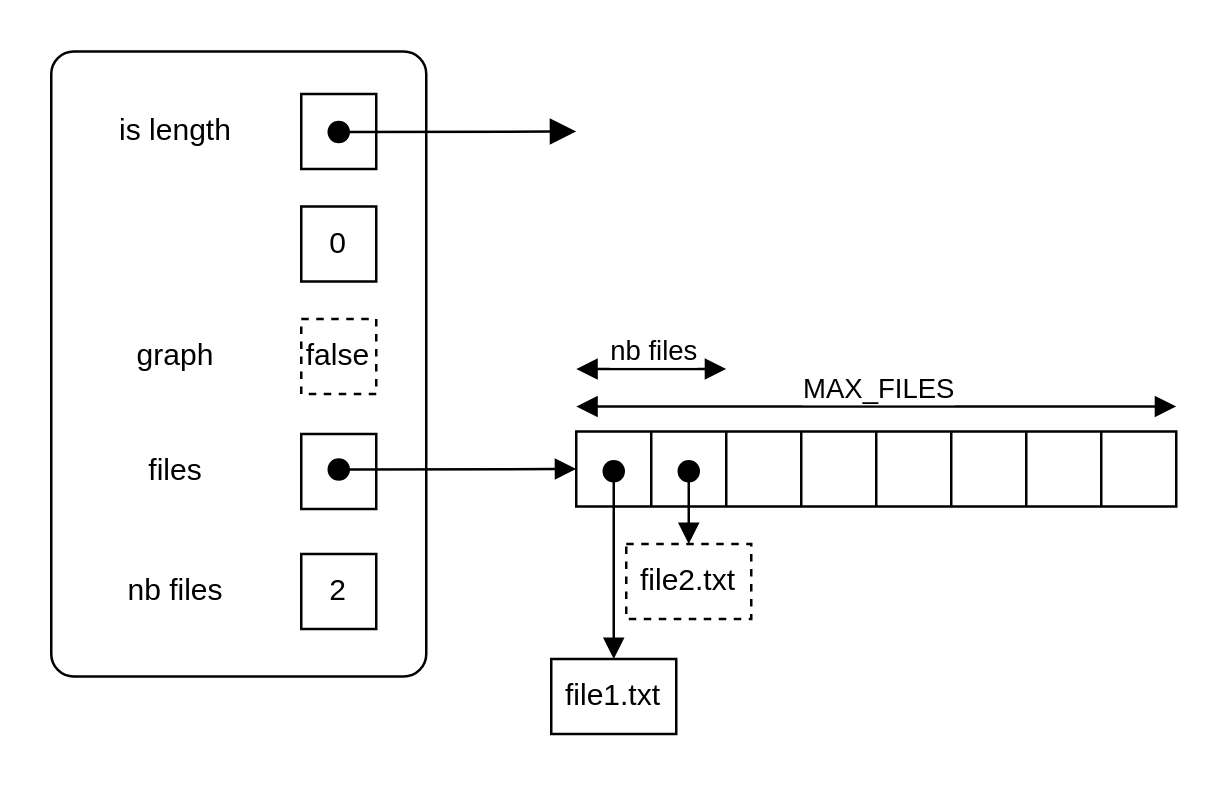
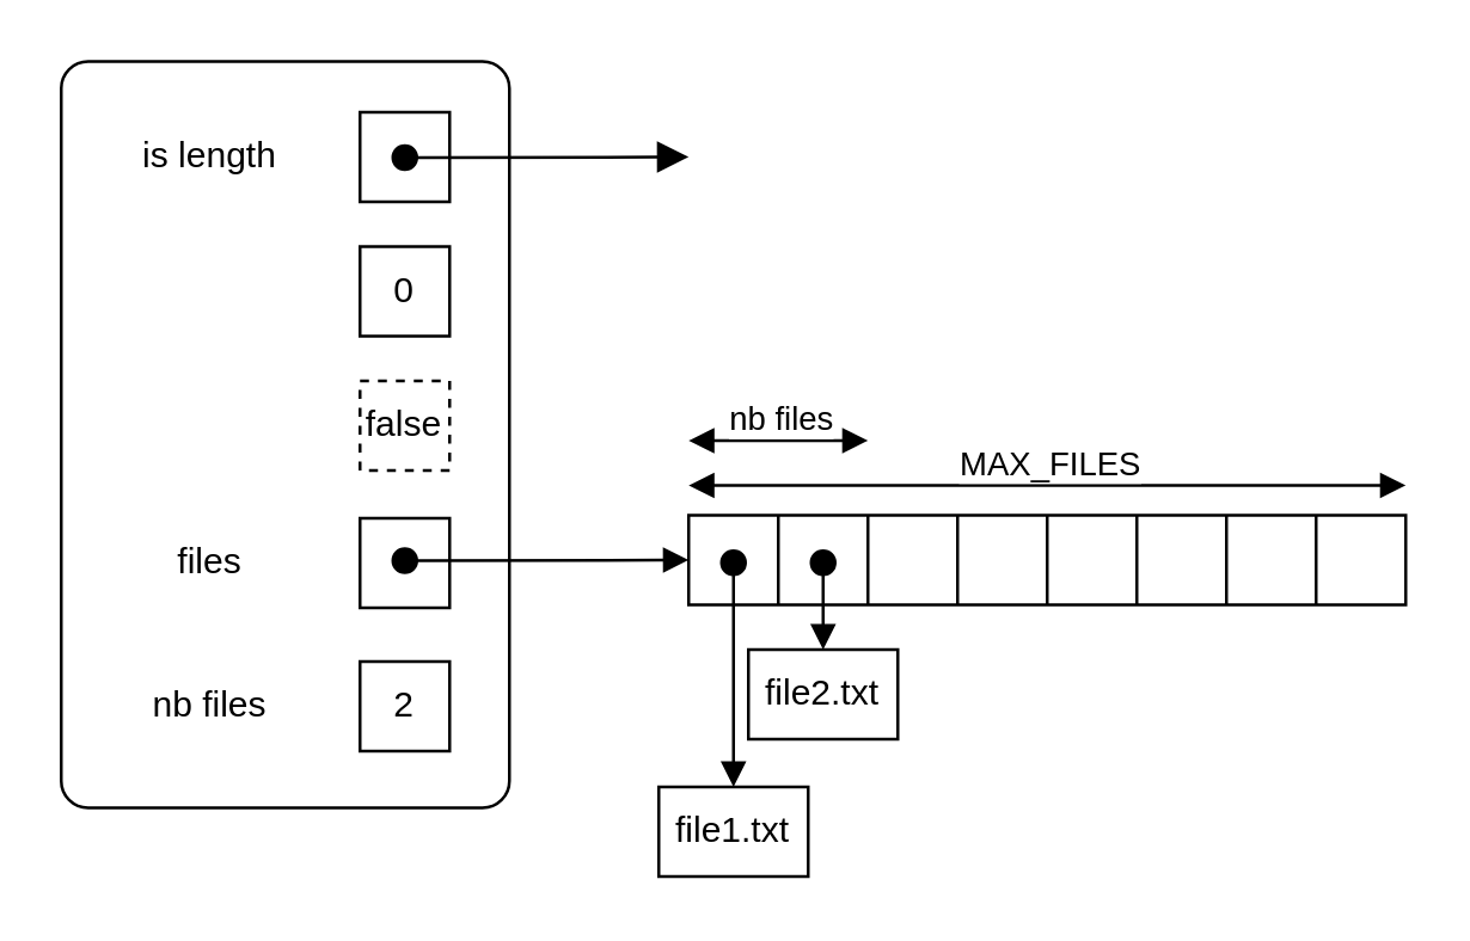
- <mxCell id="8" value="graph" style="text;html=1;align=center;verticalAlign=middle;whiteSpace=wrap;rounded=0;" parent="1" vertex="1"><mxGeometry x="20" y="127" width="100" height="30" as="geometry" /></mxCell>
- <mxCell id="31" value="file2.txt" style="rounded=0;whiteSpace=wrap;html=1;dashed=1;" parent="1" vertex="1"><mxGeometry x="250" y="217" width="50" height="30" as="geometry" /></mxCell>
+ <mxCell id="31" value="file2.txt" style="rounded=0;whiteSpace=wrap;html=1;" parent="1" vertex="1"><mxGeometry x="250" y="217" width="50" height="30" as="geometry" /></mxCell>
